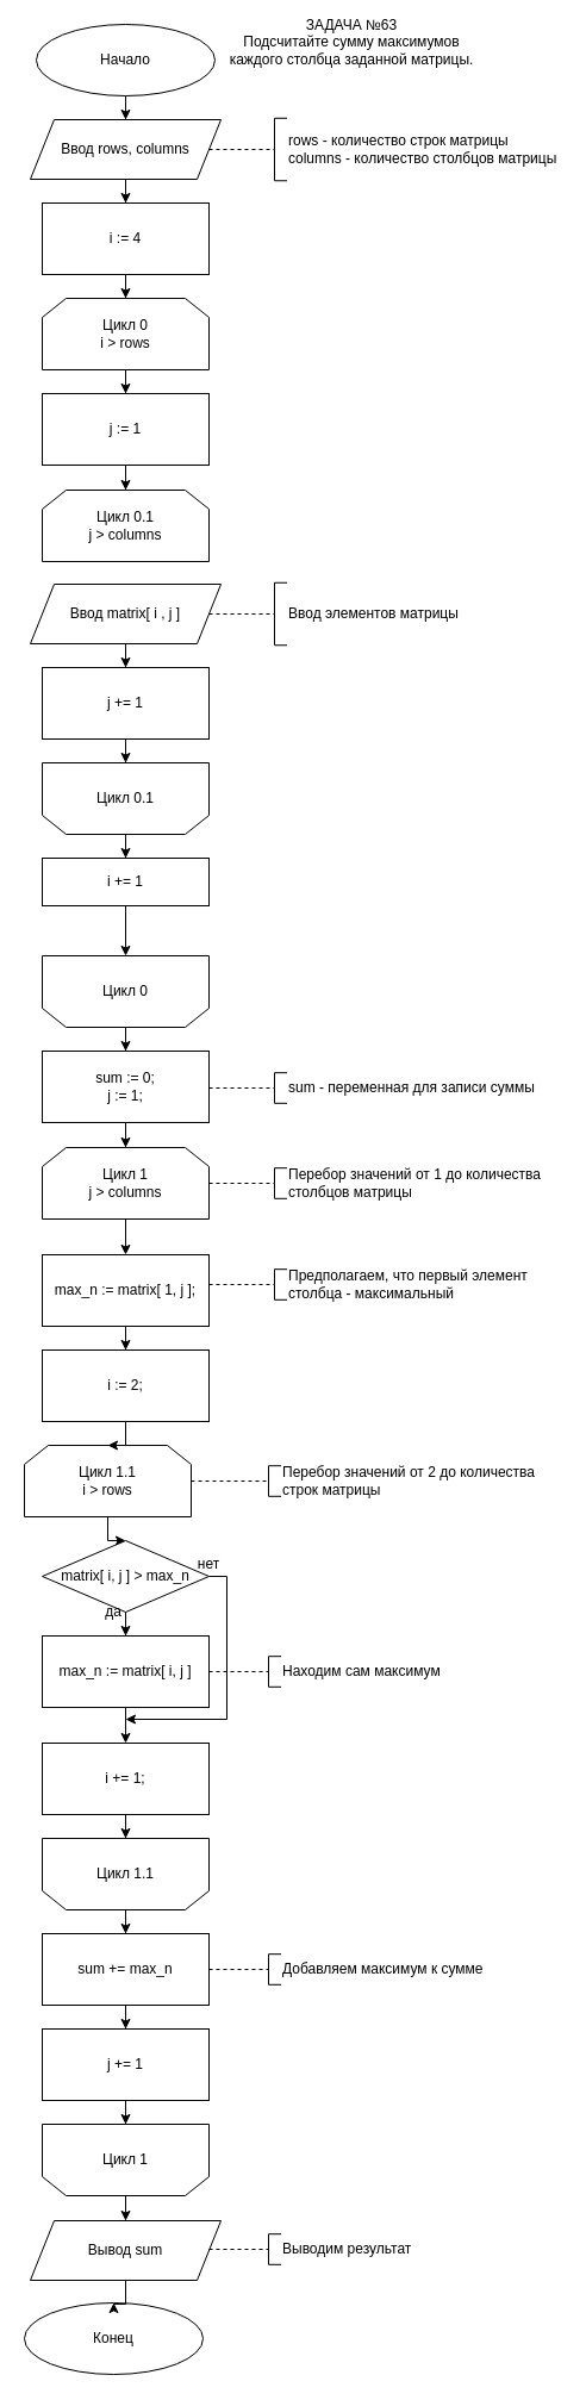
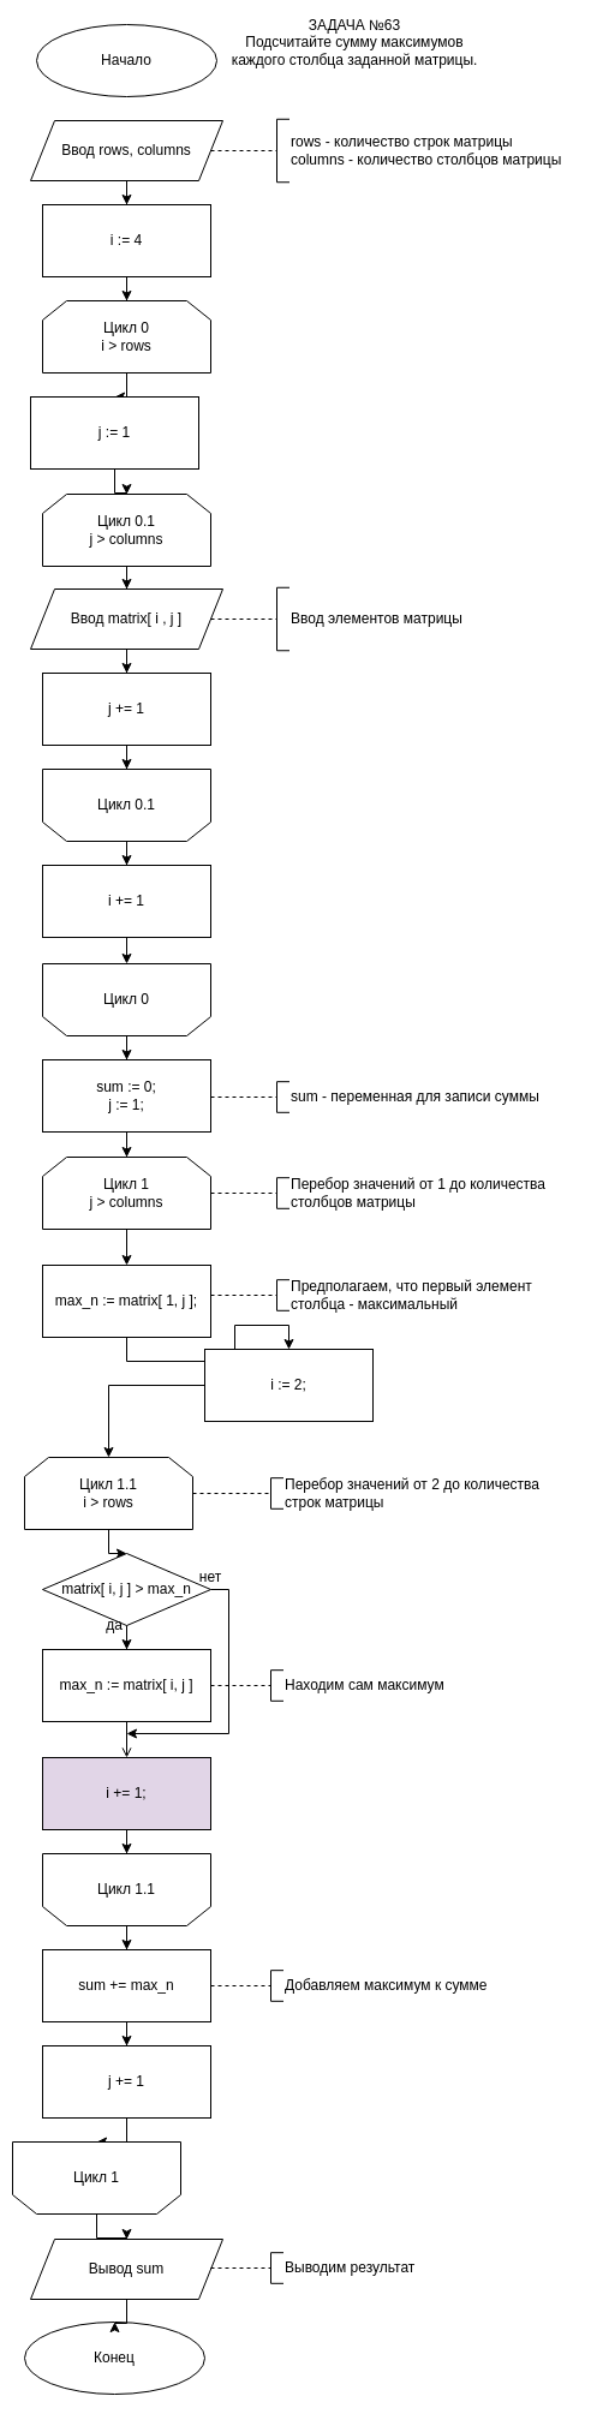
- <mxCell id="2" style="edgeStyle=orthogonalEdgeStyle;rounded=0;orthogonalLoop=1;jettySize=auto;html=1;" parent="1" source="3" target="5" edge="1"><mxGeometry relative="1" as="geometry" /></mxCell>
- <mxCell id="70" value="j := 1" style="rounded=0;whiteSpace=wrap;html=1;" parent="1" vertex="1"><mxGeometry x="35" y="330" width="140" height="60" as="geometry" /></mxCell>
+ <mxCell id="70" value="j := 1" style="rounded=0;whiteSpace=wrap;html=1;" parent="1" vertex="1"><mxGeometry x="25" y="330" width="140" height="60" as="geometry" /></mxCell>
+ <mxCell id="65" style="edgeStyle=orthogonalEdgeStyle;rounded=0;orthogonalLoop=1;jettySize=auto;html=1;" parent="1" source="66" target="72" edge="1"><mxGeometry relative="1" as="geometry" /></mxCell>
- <mxCell id="76" value="i += 1" style="rounded=0;whiteSpace=wrap;html=1;" parent="1" vertex="1"><mxGeometry x="35" y="720" width="140" height="40" as="geometry" /></mxCell>
+ <mxCell id="76" value="i += 1" style="rounded=0;whiteSpace=wrap;html=1;" parent="1" vertex="1"><mxGeometry x="35" y="720" width="140" height="60" as="geometry" /></mxCell>
- <mxCell id="13" value="i := 2;" style="rounded=0;whiteSpace=wrap;html=1;" parent="1" vertex="1"><mxGeometry x="35" y="1133" width="140" height="60" as="geometry" /></mxCell>
+ <mxCell id="13" value="i := 2;" style="rounded=0;whiteSpace=wrap;html=1;" parent="1" vertex="1"><mxGeometry x="170" y="1123" width="140" height="60" as="geometry" /></mxCell>
- <mxCell id="20" style="edgeStyle=orthogonalEdgeStyle;rounded=0;orthogonalLoop=1;jettySize=auto;html=1;" parent="1" source="21" target="23" edge="1"><mxGeometry relative="1" as="geometry" /></mxCell>
+ <mxCell id="20" style="edgeStyle=orthogonalEdgeStyle;rounded=0;orthogonalLoop=1;jettySize=auto;html=1;endArrow=open;" parent="1" source="21" target="23" edge="1"><mxGeometry relative="1" as="geometry" /></mxCell>
- <mxCell id="23" value="i += 1;" style="rounded=0;whiteSpace=wrap;html=1;" parent="1" vertex="1"><mxGeometry x="35" y="1463" width="140" height="60" as="geometry" /></mxCell>
+ <mxCell id="23" value="i += 1;" style="rounded=0;whiteSpace=wrap;html=1;fillColor=#e1d5e7;" parent="1" vertex="1"><mxGeometry x="35" y="1463" width="140" height="60" as="geometry" /></mxCell>
- <mxCell id="31" value="Цикл 1" style="shape=loopLimit;whiteSpace=wrap;html=1;direction=west;" parent="1" vertex="1"><mxGeometry x="35" y="1783" width="140" height="60" as="geometry" /></mxCell>
+ <mxCell id="31" value="Цикл 1" style="shape=loopLimit;whiteSpace=wrap;html=1;direction=west;" parent="1" vertex="1"><mxGeometry x="10" y="1783" width="140" height="60" as="geometry" /></mxCell>
